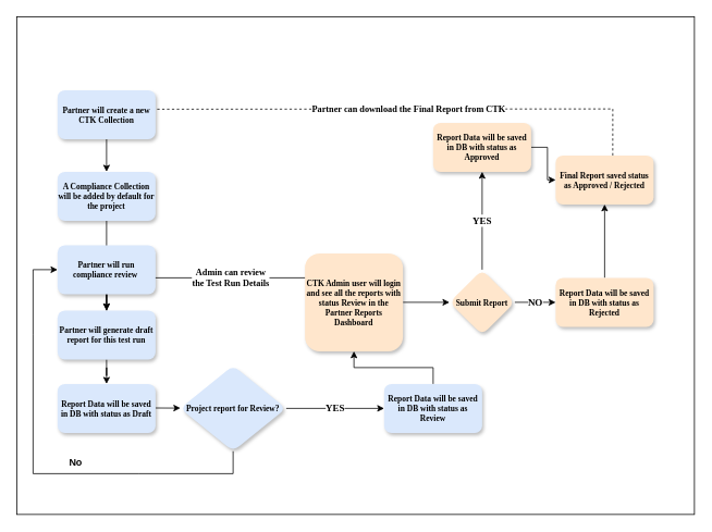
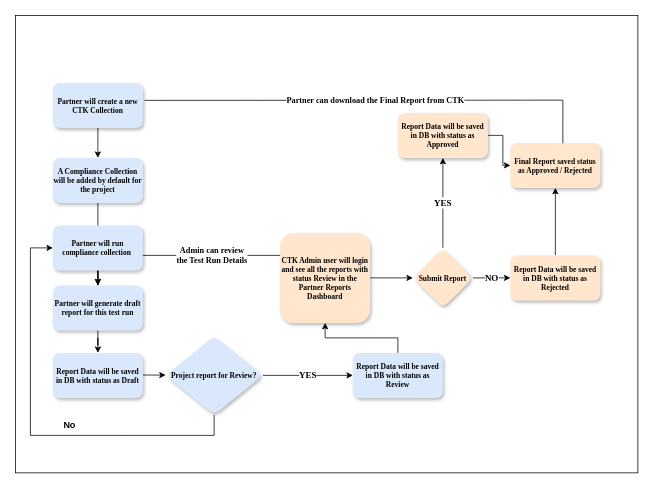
- <mxCell id="30" value="Partner can download the Final Report from CTK" style="endArrow=none;html=1;rounded=0;entryX=0.583;entryY=0.011;entryDx=0;entryDy=0;entryPerimeter=0;exitX=1.017;exitY=0.389;exitDx=0;exitDy=0;exitPerimeter=0;fontSize=11;fontFamily=Verdana;fontStyle=1;verticalAlign=middle;dashed=1;" parent="1" source="4" target="28" edge="1"><mxGeometry width="50" height="50" relative="1" as="geometry"><mxPoint x="190" y="130" as="sourcePoint" /><mxPoint x="450" y="280" as="targetPoint" /><Array as="points"><mxPoint x="750" y="133" /></Array></mxGeometry></mxCell>
+ <mxCell id="30" value="Partner can download the Final Report from CTK" style="endArrow=none;html=1;rounded=0;entryX=0.583;entryY=0.011;entryDx=0;entryDy=0;entryPerimeter=0;exitX=1.017;exitY=0.389;exitDx=0;exitDy=0;exitPerimeter=0;fontSize=11;fontFamily=Verdana;fontStyle=1;verticalAlign=middle;" parent="1" source="4" target="28" edge="1"><mxGeometry width="50" height="50" relative="1" as="geometry"><mxPoint x="190" y="130" as="sourcePoint" /><mxPoint x="450" y="280" as="targetPoint" /><Array as="points"><mxPoint x="750" y="133" /></Array></mxGeometry></mxCell>
- <mxCell id="8" value="Partner will run compliance review&amp;nbsp;&lt;br style=&quot;font-size: 10px;&quot;&gt;" style="rounded=1;whiteSpace=wrap;html=1;fillColor=#dae8fc;strokeColor=none;fontSize=10;shadow=1;fontFamily=Verdana;fontStyle=1" parent="1" vertex="1"><mxGeometry x="70" y="300" width="120" height="60" as="geometry" /></mxCell>
+ <mxCell id="8" value="Partner will run compliance collection&amp;nbsp;&lt;br style=&quot;font-size: 10px;&quot;&gt;" style="rounded=1;whiteSpace=wrap;html=1;fillColor=#dae8fc;strokeColor=none;fontSize=10;shadow=1;fontFamily=Verdana;fontStyle=1" parent="1" vertex="1"><mxGeometry x="70" y="300" width="120" height="60" as="geometry" /></mxCell>
